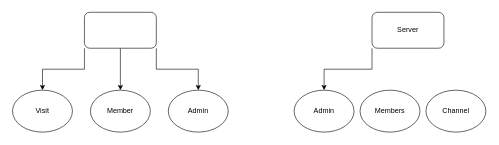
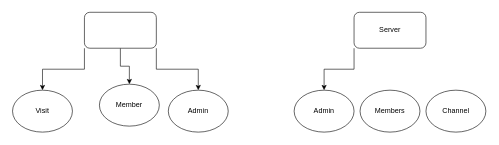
- <mxCell id="7" value="Server" style="rounded=1;whiteSpace=wrap;html=1;" vertex="1" parent="1"><mxGeometry x="620" y="20" width="120" height="60" as="geometry" /></mxCell>
+ <mxCell id="7" value="Server" style="rounded=1;whiteSpace=wrap;html=1;" vertex="1" parent="1"><mxGeometry x="590" y="20" width="120" height="60" as="geometry" /></mxCell>
- <mxCell id="10" value="Member" style="ellipse;whiteSpace=wrap;html=1;" vertex="1" parent="1"><mxGeometry x="150" y="150" width="100" height="70" as="geometry" /></mxCell>
+ <mxCell id="10" value="Member" style="ellipse;whiteSpace=wrap;html=1;" vertex="1" parent="1"><mxGeometry x="165" y="140" width="100" height="70" as="geometry" /></mxCell>
